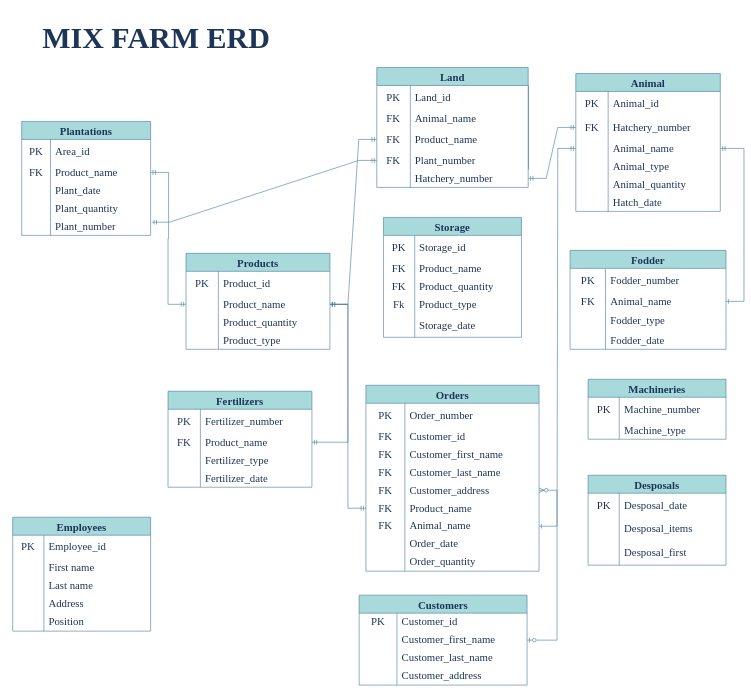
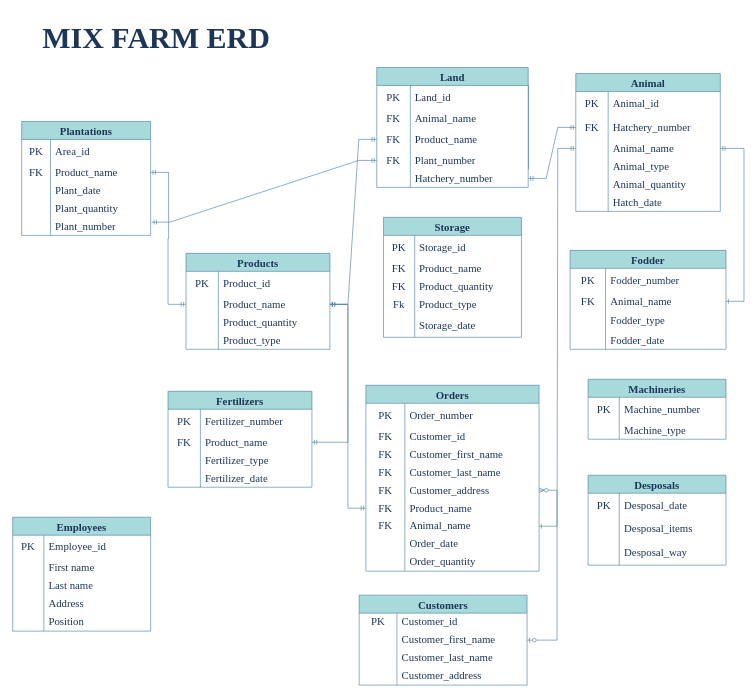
- <mxCell id="132" value="Desposal_first" style="shape=partialRectangle;html=1;whiteSpace=wrap;connectable=0;fillColor=none;top=0;left=0;bottom=0;right=0;align=left;spacingLeft=6;overflow=hidden;fontFamily=Verdana;fontSize=18;labelBackgroundColor=none;fontColor=#1D3557;rounded=0;strokeColor=#457B9D;" parent="130" vertex="1"><mxGeometry x="52" width="178" height="40" as="geometry"><mxRectangle width="178" height="40" as="alternateBounds" /></mxGeometry></mxCell>
+ <mxCell id="132" value="Desposal_way" style="shape=partialRectangle;html=1;whiteSpace=wrap;connectable=0;fillColor=none;top=0;left=0;bottom=0;right=0;align=left;spacingLeft=6;overflow=hidden;fontFamily=Verdana;fontSize=18;labelBackgroundColor=none;fontColor=#1D3557;rounded=0;strokeColor=#457B9D;" parent="130" vertex="1"><mxGeometry x="52" width="178" height="40" as="geometry"><mxRectangle width="178" height="40" as="alternateBounds" /></mxGeometry></mxCell>
